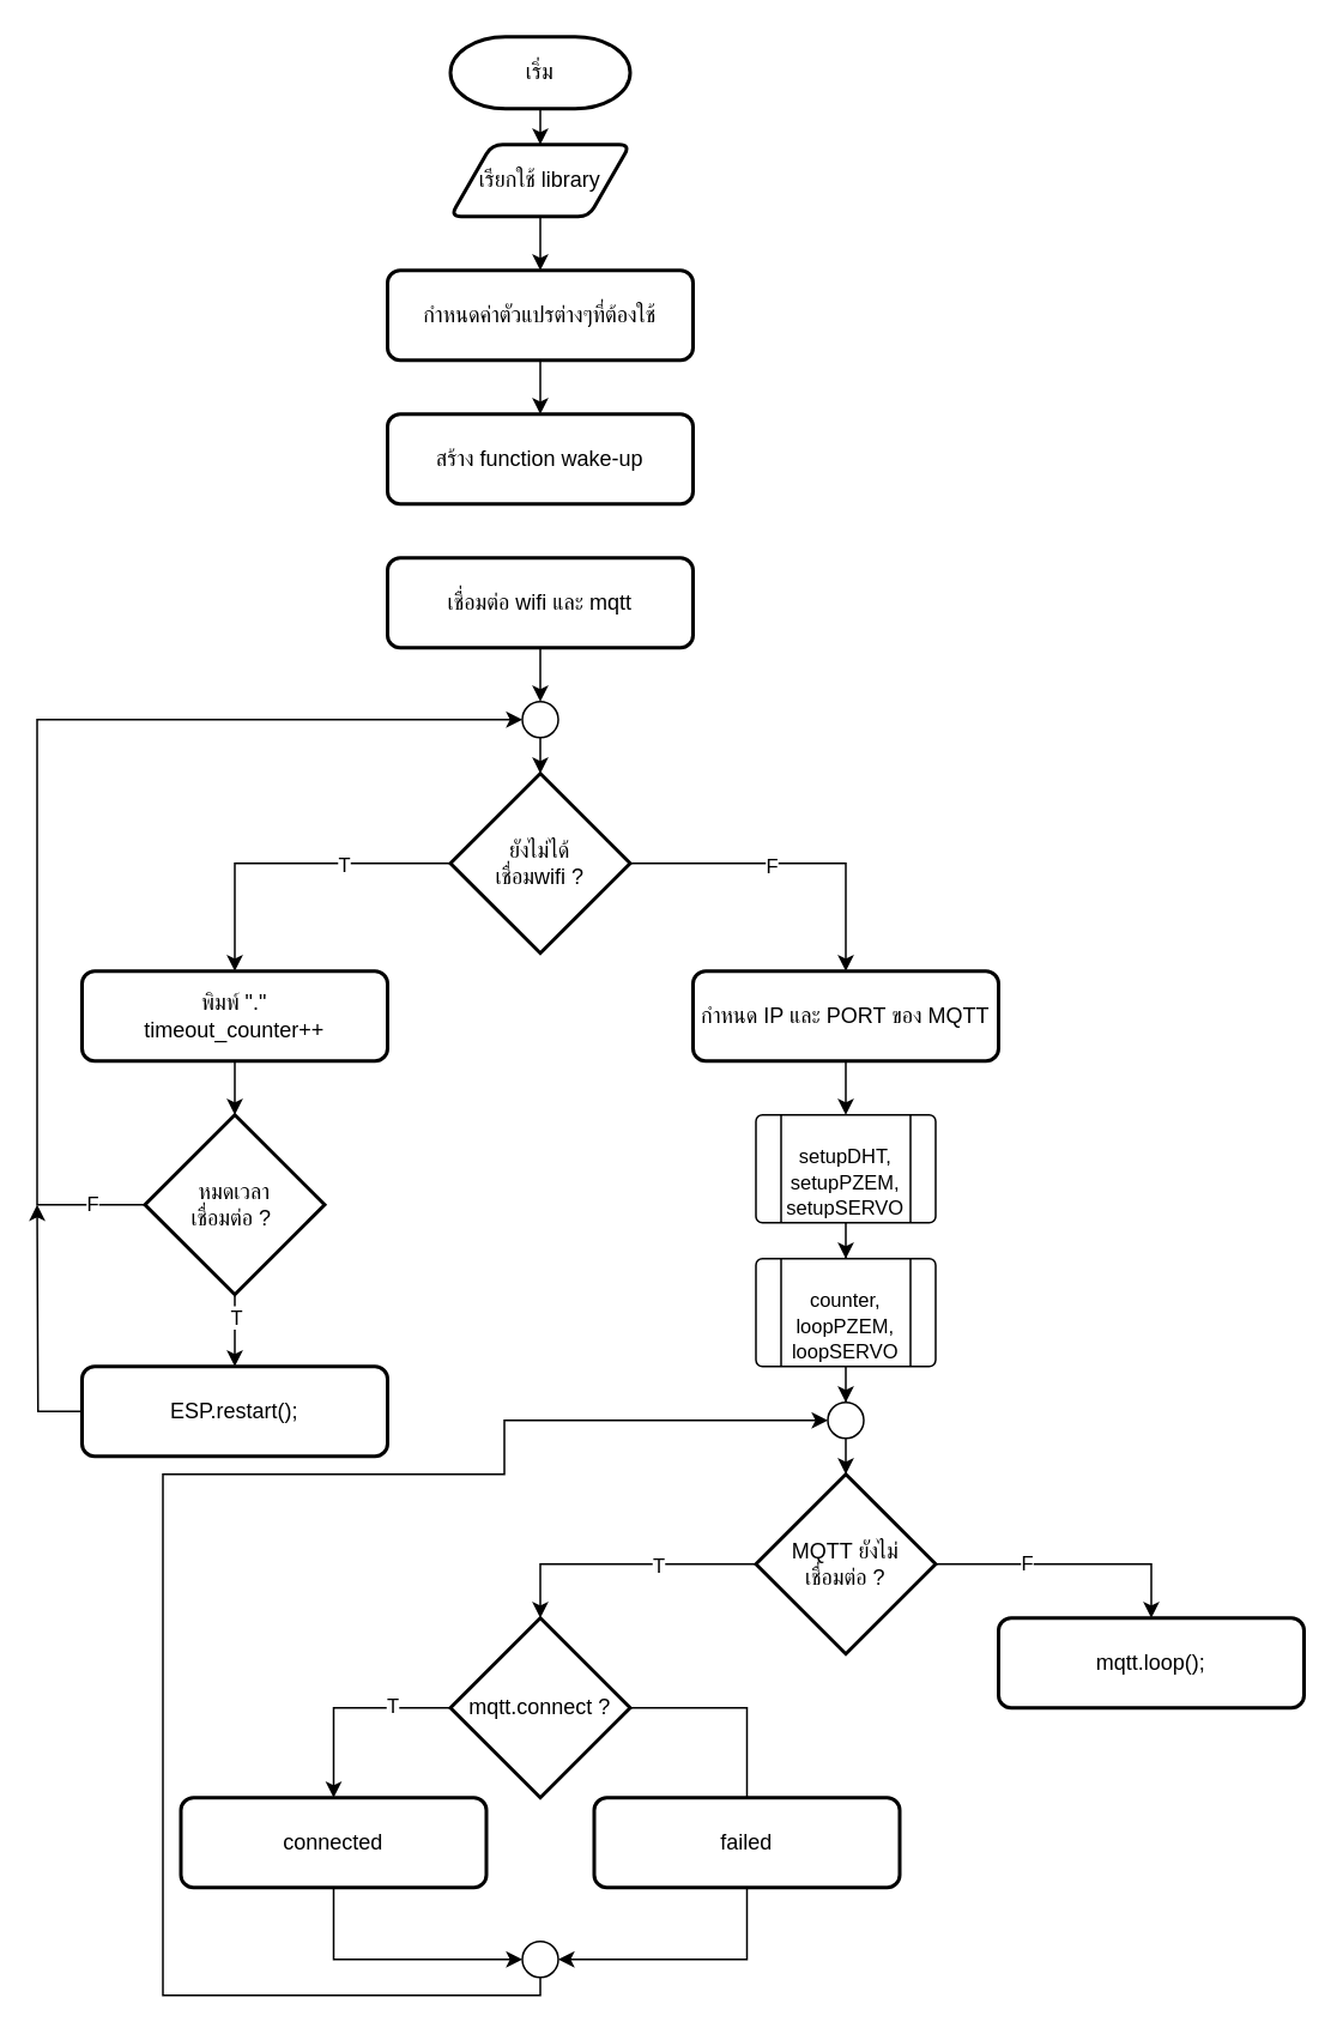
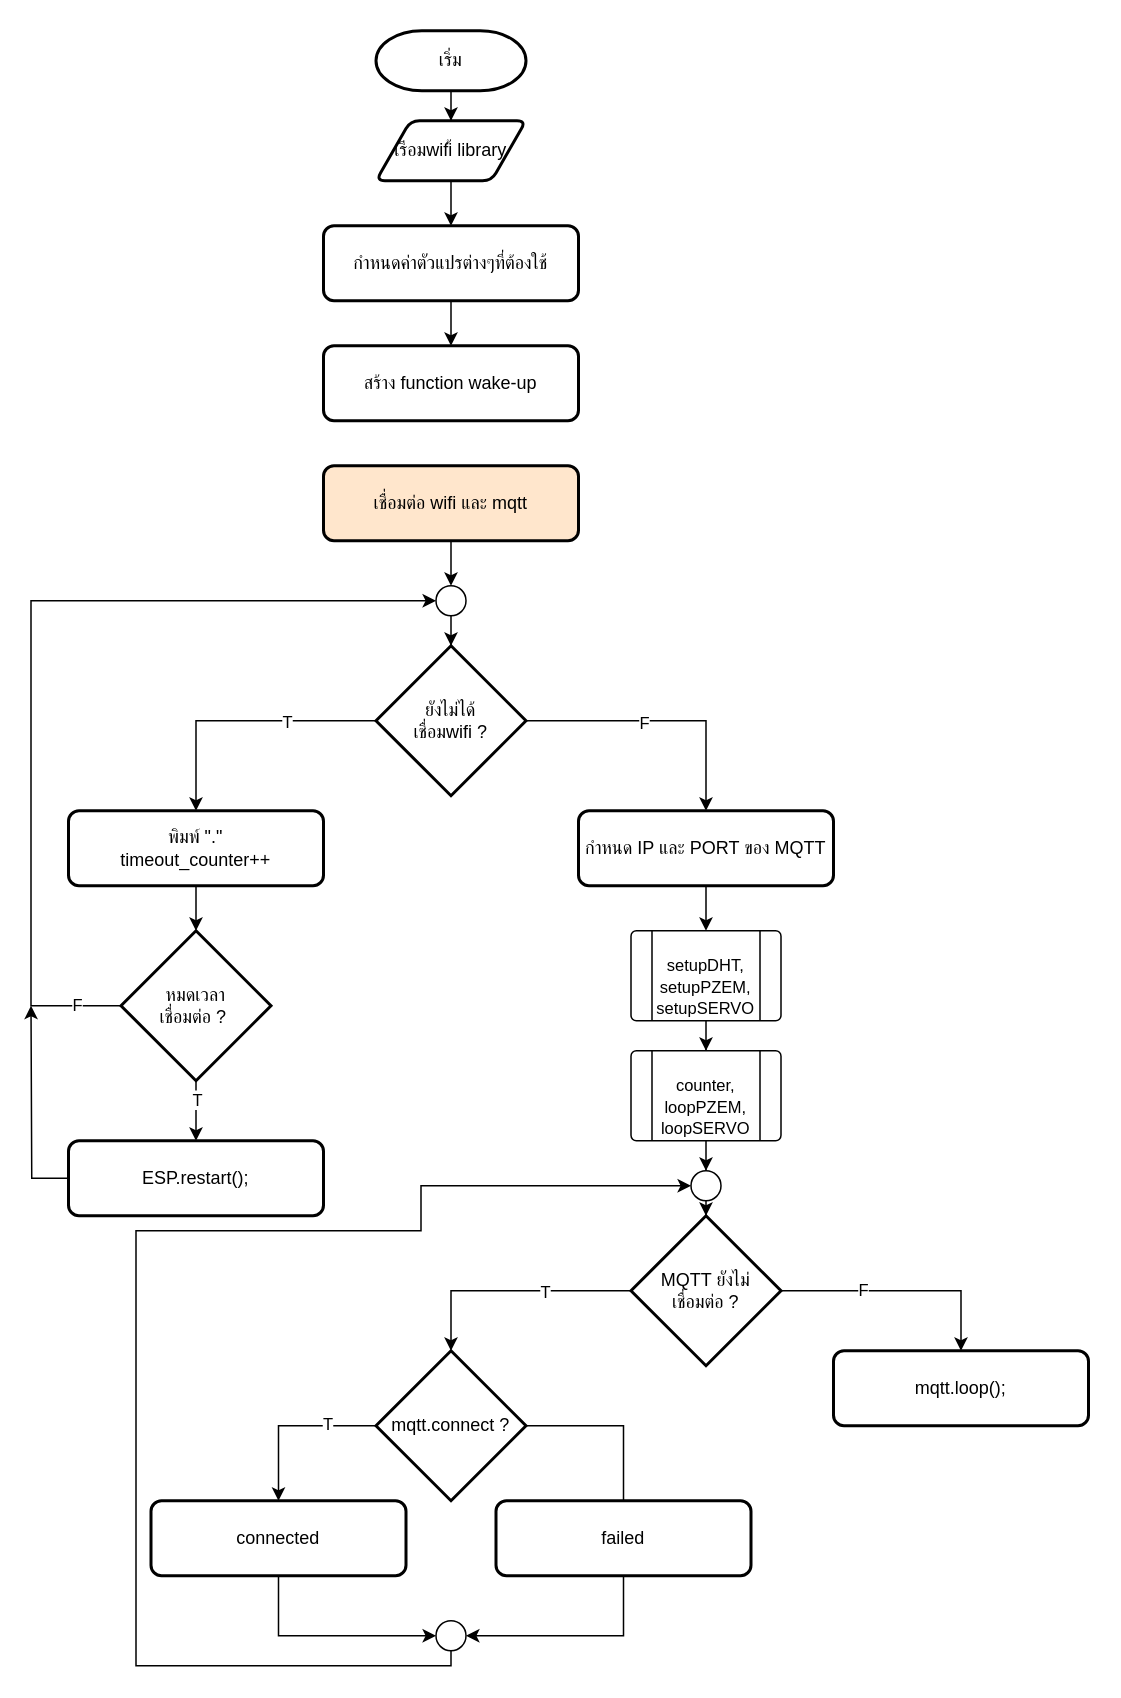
- <mxCell id="5" value="เรียกใช้&amp;nbsp;library" style="shape=parallelogram;html=1;strokeWidth=2;perimeter=parallelogramPerimeter;whiteSpace=wrap;rounded=1;arcSize=12;size=0.23;" vertex="1" parent="1"><mxGeometry x="250" y="80" width="100" height="40" as="geometry" /></mxCell>
+ <mxCell id="5" value="เรีอมwifi้&amp;nbsp;library" style="shape=parallelogram;html=1;strokeWidth=2;perimeter=parallelogramPerimeter;whiteSpace=wrap;rounded=1;arcSize=12;size=0.23;" vertex="1" parent="1"><mxGeometry x="250" y="80" width="100" height="40" as="geometry" /></mxCell>
- <mxCell id="10" value="เชื่อมต่อ wifi และ mqtt" style="rounded=1;whiteSpace=wrap;html=1;absoluteArcSize=1;arcSize=14;strokeWidth=2;" vertex="1" parent="1"><mxGeometry x="215" y="310" width="170" height="50" as="geometry" /></mxCell>
+ <mxCell id="10" value="เชื่อมต่อ wifi และ mqtt" style="rounded=1;whiteSpace=wrap;html=1;absoluteArcSize=1;arcSize=14;strokeWidth=2;fillColor=#ffe6cc;" vertex="1" parent="1"><mxGeometry x="215" y="310" width="170" height="50" as="geometry" /></mxCell>
- <mxCell id="37" value="MQTT ยังไม่&lt;br&gt;เชื่อมต่อ ?" style="strokeWidth=2;html=1;shape=mxgraph.flowchart.decision;whiteSpace=wrap;" vertex="1" parent="1"><mxGeometry x="420" y="820" width="100" height="100" as="geometry" /></mxCell>
+ <mxCell id="37" value="MQTT ยังไม่&lt;br&gt;เชื่อมต่อ ?" style="strokeWidth=2;html=1;shape=mxgraph.flowchart.decision;whiteSpace=wrap;" vertex="1" parent="1"><mxGeometry x="420" y="810" width="100" height="100" as="geometry" /></mxCell>
